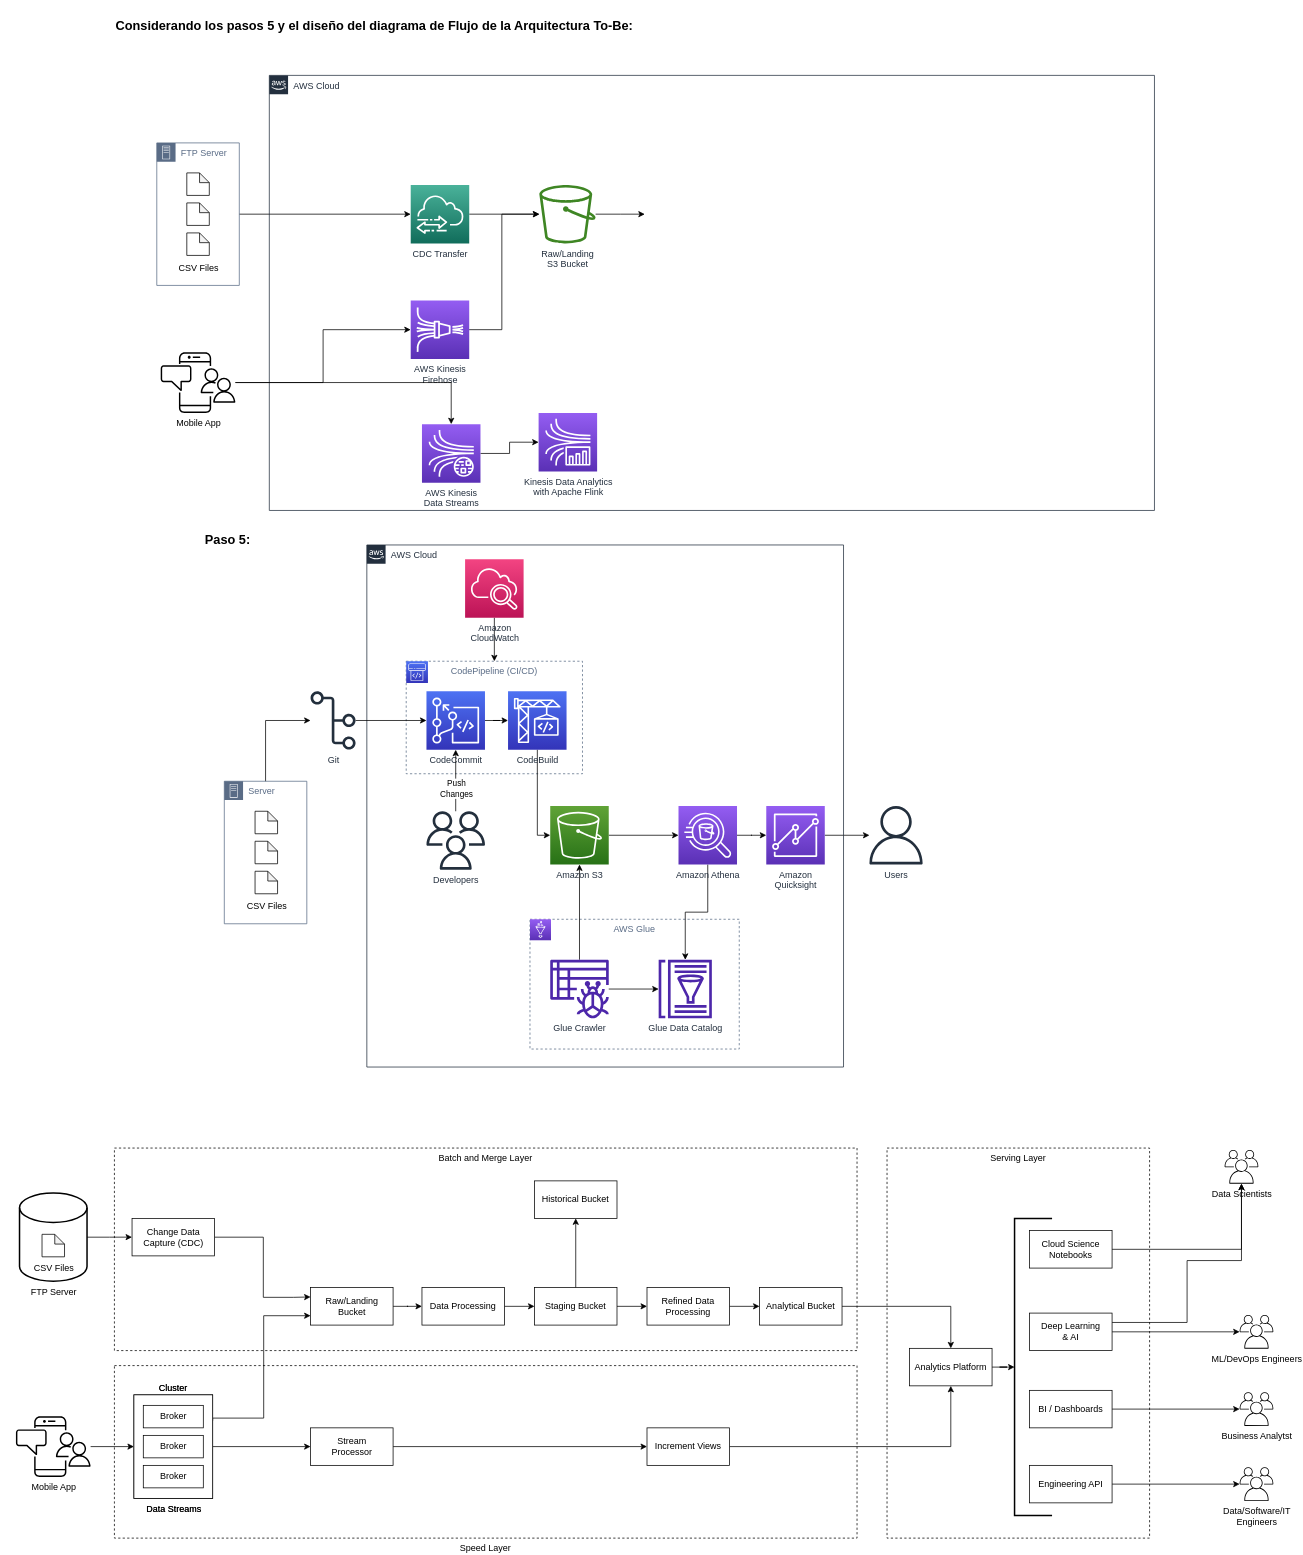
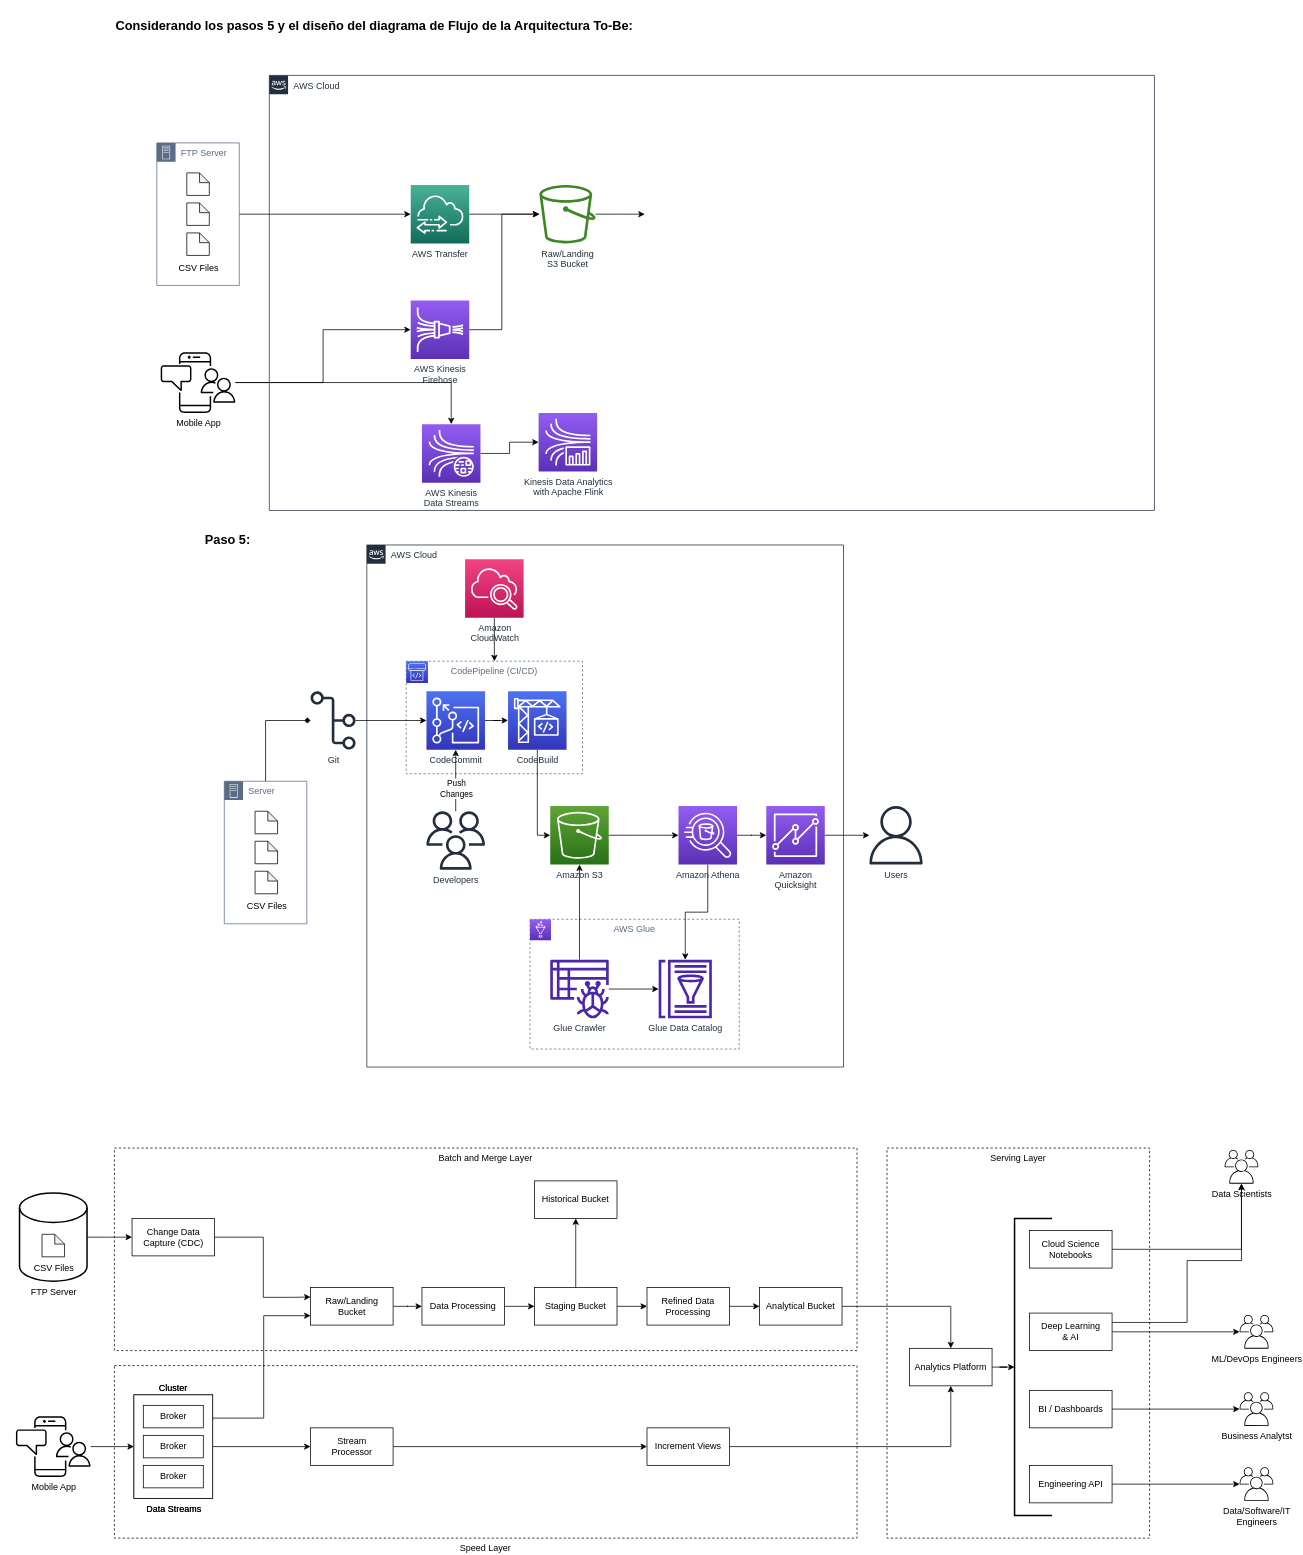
- <mxCell id="18" value="CDC Transfer" style="sketch=0;points=[[0,0,0],[0.25,0,0],[0.5,0,0],[0.75,0,0],[1,0,0],[0,1,0],[0.25,1,0],[0.5,1,0],[0.75,1,0],[1,1,0],[0,0.25,0],[0,0.5,0],[0,0.75,0],[1,0.25,0],[1,0.5,0],[1,0.75,0]];outlineConnect=0;fontColor=#232F3E;gradientColor=#4AB29A;gradientDirection=north;fillColor=#116D5B;strokeColor=#ffffff;dashed=0;verticalLabelPosition=bottom;verticalAlign=top;align=center;html=1;fontSize=12;fontStyle=0;aspect=fixed;shape=mxgraph.aws4.resourceIcon;resIcon=mxgraph.aws4.datasync;" vertex="1" parent="11"><mxGeometry x="188.5" y="146" width="78" height="78" as="geometry" /></mxCell>
+ <mxCell id="18" value="AWS Transfer" style="sketch=0;points=[[0,0,0],[0.25,0,0],[0.5,0,0],[0.75,0,0],[1,0,0],[0,1,0],[0.25,1,0],[0.5,1,0],[0.75,1,0],[1,1,0],[0,0.25,0],[0,0.5,0],[0,0.75,0],[1,0.25,0],[1,0.5,0],[1,0.75,0]];outlineConnect=0;fontColor=#232F3E;gradientColor=#4AB29A;gradientDirection=north;fillColor=#116D5B;strokeColor=#ffffff;dashed=0;verticalLabelPosition=bottom;verticalAlign=top;align=center;html=1;fontSize=12;fontStyle=0;aspect=fixed;shape=mxgraph.aws4.resourceIcon;resIcon=mxgraph.aws4.datasync;" vertex="1" parent="11"><mxGeometry x="188.5" y="146" width="78" height="78" as="geometry" /></mxCell>
- <mxCell id="81" style="edgeStyle=orthogonalEdgeStyle;rounded=0;orthogonalLoop=1;jettySize=auto;html=1;" edge="1" parent="1" source="82" target="101"><mxGeometry relative="1" as="geometry"><Array as="points"><mxPoint x="354" y="960" /></Array></mxGeometry></mxCell>
+ <mxCell id="81" style="edgeStyle=orthogonalEdgeStyle;rounded=0;orthogonalLoop=1;jettySize=auto;html=1;endArrow=diamond;" edge="1" parent="1" source="82" target="101"><mxGeometry relative="1" as="geometry"><Array as="points"><mxPoint x="354" y="960" /></Array></mxGeometry></mxCell>
